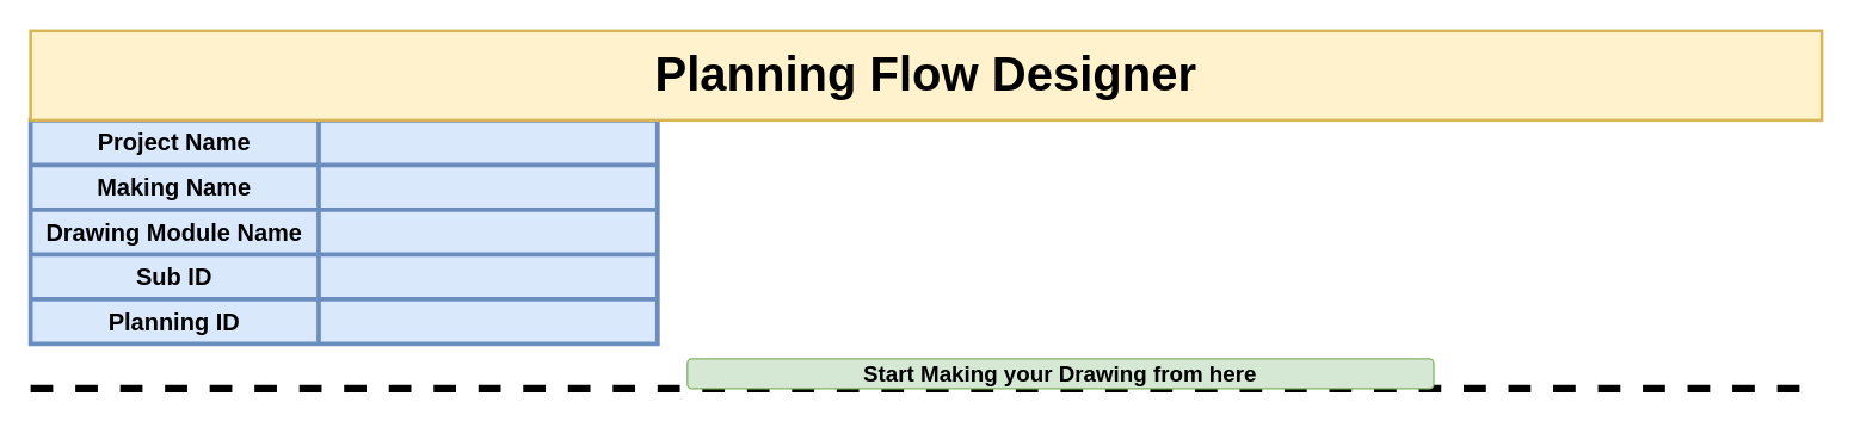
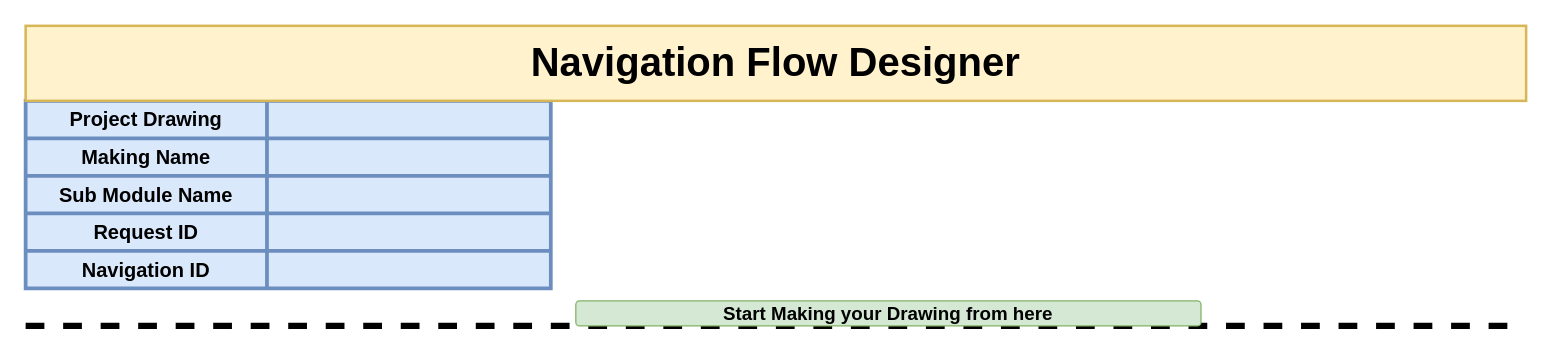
- <mxCell id="18" value="&lt;span style=&quot;font-size: 32px;&quot;&gt;&lt;b&gt;Planning Flow Designer&lt;/b&gt;&lt;/span&gt;" style="rounded=0;whiteSpace=wrap;html=1;fillColor=#fff2cc;strokeColor=#d6b656;strokeWidth=2;" parent="1" vertex="1"><mxGeometry width="1200" height="60" as="geometry" x="20" y="20" /></mxCell>
+ <mxCell id="18" value="&lt;span style=&quot;font-size: 32px;&quot;&gt;&lt;b&gt;Navigation Flow Designer&lt;/b&gt;&lt;/span&gt;" style="rounded=0;whiteSpace=wrap;html=1;fillColor=#fff2cc;strokeColor=#d6b656;strokeWidth=2;" parent="1" vertex="1"><mxGeometry width="1200" height="60" as="geometry" x="20" y="20" /></mxCell>
- <mxCell id="4" value="&lt;b&gt;Project Name&lt;/b&gt;" style="shape=partialRectangle;html=1;whiteSpace=wrap;connectable=0;strokeColor=inherit;overflow=hidden;fillColor=none;top=0;left=0;bottom=0;right=0;pointerEvents=1;fontSize=16;" parent="3" vertex="1"><mxGeometry width="193" height="30" as="geometry"><mxRectangle width="193" height="30" as="alternateBounds" /></mxGeometry></mxCell>
+ <mxCell id="4" value="&lt;b&gt;Project Drawing&lt;/b&gt;" style="shape=partialRectangle;html=1;whiteSpace=wrap;connectable=0;strokeColor=inherit;overflow=hidden;fillColor=none;top=0;left=0;bottom=0;right=0;pointerEvents=1;fontSize=16;" parent="3" vertex="1"><mxGeometry width="193" height="30" as="geometry"><mxRectangle width="193" height="30" as="alternateBounds" /></mxGeometry></mxCell>
- <mxCell id="10" value="&lt;b&gt;Drawing Module Name&lt;/b&gt;" style="shape=partialRectangle;html=1;whiteSpace=wrap;connectable=0;strokeColor=inherit;overflow=hidden;fillColor=none;top=0;left=0;bottom=0;right=0;pointerEvents=1;fontSize=16;" parent="9" vertex="1"><mxGeometry width="193" height="30" as="geometry"><mxRectangle width="193" height="30" as="alternateBounds" /></mxGeometry></mxCell>
+ <mxCell id="10" value="&lt;b&gt;Sub Module Name&lt;/b&gt;" style="shape=partialRectangle;html=1;whiteSpace=wrap;connectable=0;strokeColor=inherit;overflow=hidden;fillColor=none;top=0;left=0;bottom=0;right=0;pointerEvents=1;fontSize=16;" parent="9" vertex="1"><mxGeometry width="193" height="30" as="geometry"><mxRectangle width="193" height="30" as="alternateBounds" /></mxGeometry></mxCell>
- <mxCell id="13" value="Sub ID" style="shape=partialRectangle;html=1;whiteSpace=wrap;connectable=0;strokeColor=inherit;overflow=hidden;fillColor=none;top=0;left=0;bottom=0;right=0;pointerEvents=1;fontSize=16;fontStyle=1" parent="12" vertex="1"><mxGeometry width="193" height="30" as="geometry"><mxRectangle width="193" height="30" as="alternateBounds" /></mxGeometry></mxCell>
+ <mxCell id="13" value="Request ID" style="shape=partialRectangle;html=1;whiteSpace=wrap;connectable=0;strokeColor=inherit;overflow=hidden;fillColor=none;top=0;left=0;bottom=0;right=0;pointerEvents=1;fontSize=16;fontStyle=1" parent="12" vertex="1"><mxGeometry width="193" height="30" as="geometry"><mxRectangle width="193" height="30" as="alternateBounds" /></mxGeometry></mxCell>
- <mxCell id="16" value="Planning ID" style="shape=partialRectangle;html=1;whiteSpace=wrap;connectable=0;strokeColor=inherit;overflow=hidden;fillColor=none;top=0;left=0;bottom=0;right=0;pointerEvents=1;fontSize=16;fontStyle=1" parent="15" vertex="1"><mxGeometry width="193" height="30" as="geometry"><mxRectangle width="193" height="30" as="alternateBounds" /></mxGeometry></mxCell>
+ <mxCell id="16" value="Navigation ID" style="shape=partialRectangle;html=1;whiteSpace=wrap;connectable=0;strokeColor=inherit;overflow=hidden;fillColor=none;top=0;left=0;bottom=0;right=0;pointerEvents=1;fontSize=16;fontStyle=1" parent="15" vertex="1"><mxGeometry width="193" height="30" as="geometry"><mxRectangle width="193" height="30" as="alternateBounds" /></mxGeometry></mxCell>
